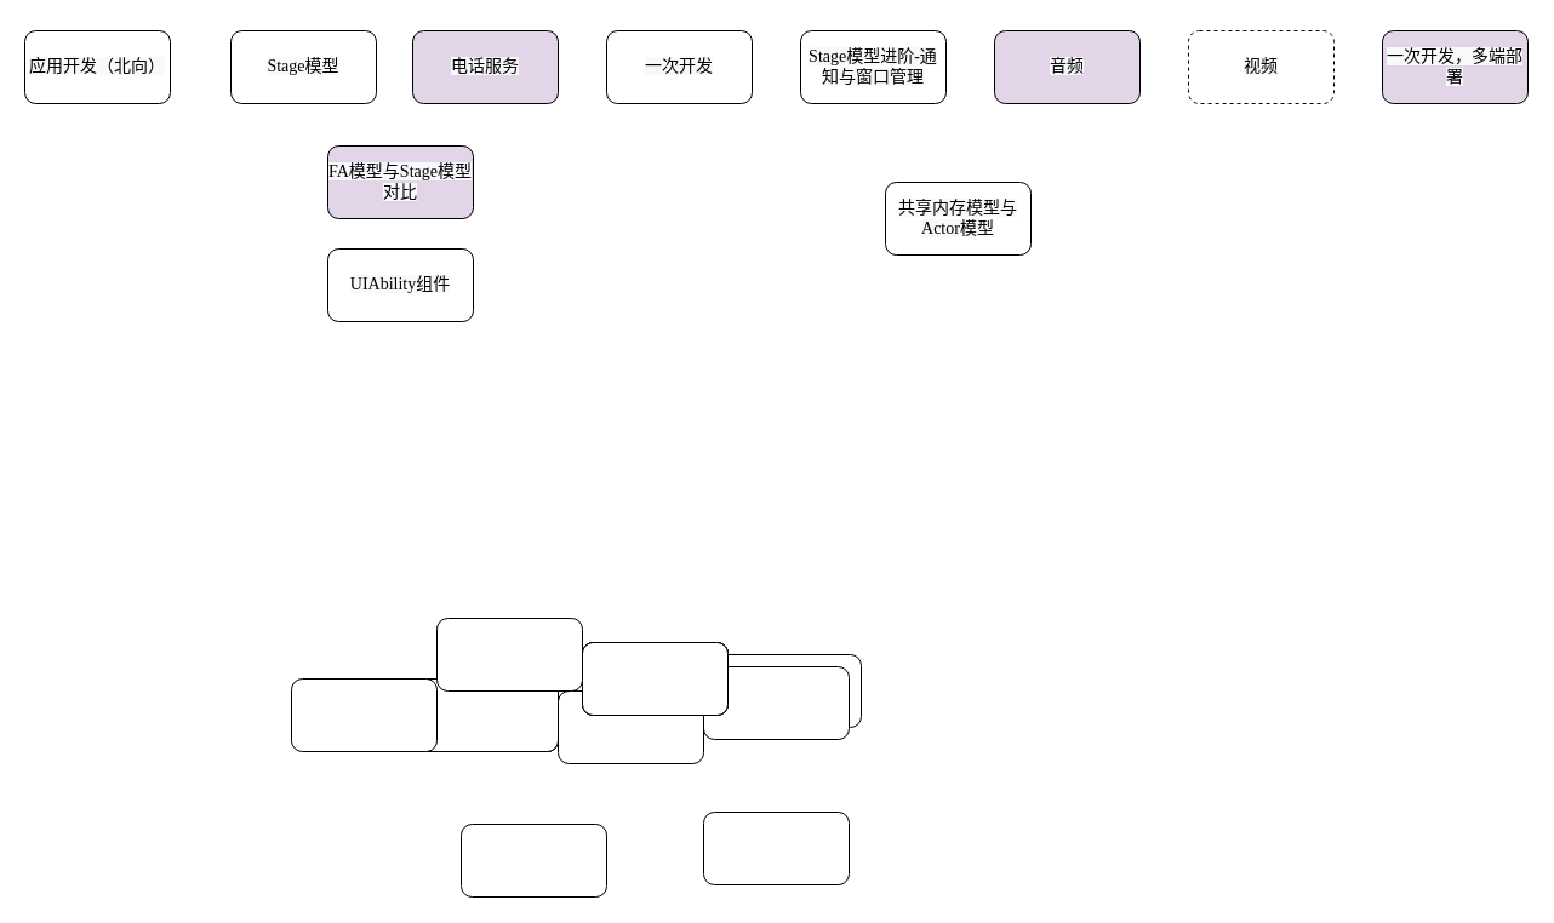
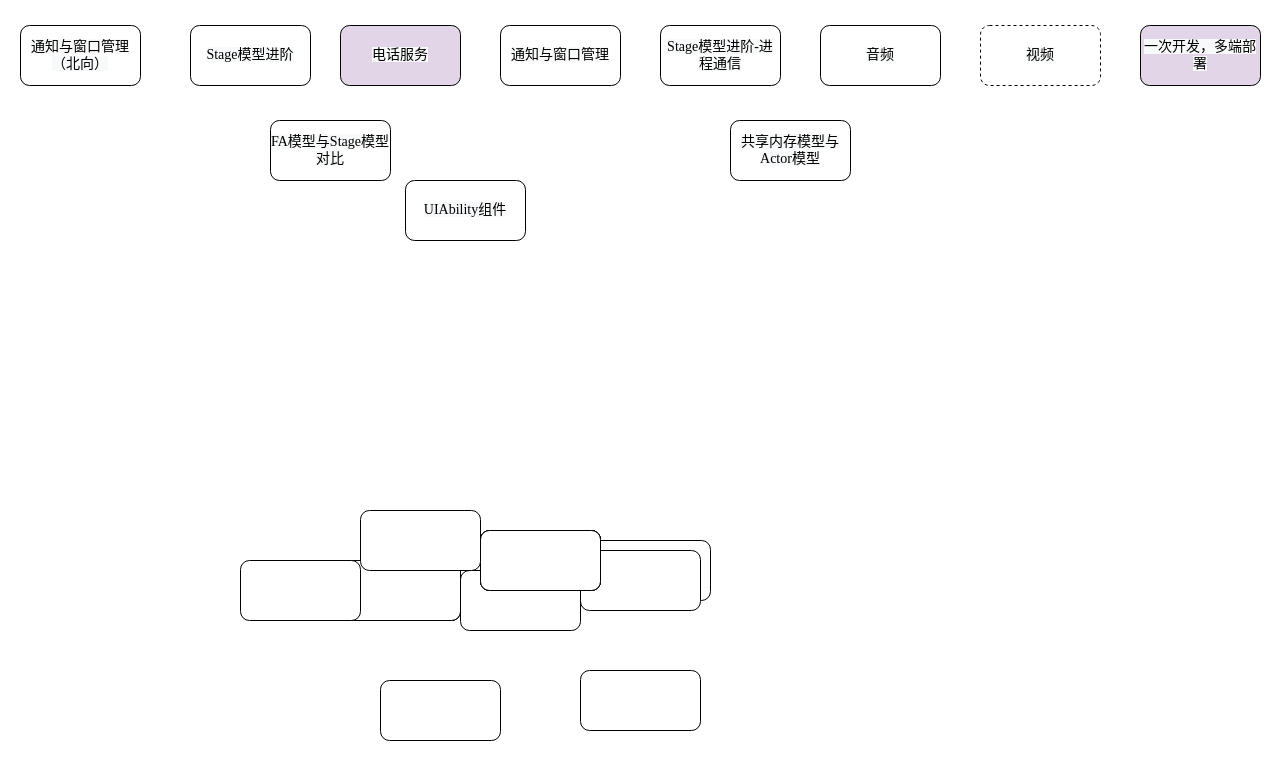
- <mxCell id="5" value="&lt;span style=&quot;font-family: 默认字体; font-size: 14px; background-color: rgb(248, 249, 250);&quot;&gt;应用开发（北向）&lt;/span&gt;" style="rounded=1;whiteSpace=wrap;html=1;" vertex="1" parent="1"><mxGeometry x="20" y="25" width="120" height="60" as="geometry" /></mxCell>
+ <mxCell id="5" value="&lt;span style=&quot;font-family: 默认字体; font-size: 14px; background-color: rgb(248, 249, 250);&quot;&gt;通知与窗口管理（北向）&lt;/span&gt;" style="rounded=1;whiteSpace=wrap;html=1;" vertex="1" parent="1"><mxGeometry x="20" y="25" width="120" height="60" as="geometry" /></mxCell>
- <mxCell id="6" value="&lt;span style=&quot;font-family: 默认字体; font-size: 14px; background-color: rgb(248, 249, 250);&quot;&gt;Stage模型&lt;/span&gt;" style="rounded=1;whiteSpace=wrap;html=1;" vertex="1" parent="1"><mxGeometry x="190" y="25" width="120" height="60" as="geometry" /></mxCell>
+ <mxCell id="6" value="&lt;span style=&quot;font-family: 默认字体; font-size: 14px; background-color: rgb(248, 249, 250);&quot;&gt;Stage模型进阶&lt;/span&gt;" style="rounded=1;whiteSpace=wrap;html=1;" vertex="1" parent="1"><mxGeometry x="190" y="25" width="120" height="60" as="geometry" /></mxCell>
- <mxCell id="14" value="&lt;span style=&quot;font-family: 默认字体; font-size: 14px; background-color: rgb(248, 249, 250);&quot;&gt;一次开发&lt;/span&gt;" style="rounded=1;whiteSpace=wrap;html=1;" vertex="1" parent="1"><mxGeometry x="500" y="25" width="120" height="60" as="geometry" /></mxCell>
+ <mxCell id="14" value="&lt;span style=&quot;font-family: 默认字体; font-size: 14px; background-color: rgb(248, 249, 250);&quot;&gt;通知与窗口管理&lt;/span&gt;" style="rounded=1;whiteSpace=wrap;html=1;" vertex="1" parent="1"><mxGeometry x="500" y="25" width="120" height="60" as="geometry" /></mxCell>
- <mxCell id="29" value="&lt;span style=&quot;font-family: 默认字体; font-size: 14px; background-color: rgb(248, 249, 250);&quot;&gt;Stage模型进阶-通知与窗口管理&lt;/span&gt;" style="rounded=1;whiteSpace=wrap;html=1;" vertex="1" parent="1"><mxGeometry x="660" y="25" width="120" height="60" as="geometry" /></mxCell>
+ <mxCell id="29" value="&lt;span style=&quot;font-family: 默认字体; font-size: 14px; background-color: rgb(248, 249, 250);&quot;&gt;Stage模型进阶-进程通信&lt;/span&gt;" style="rounded=1;whiteSpace=wrap;html=1;" vertex="1" parent="1"><mxGeometry x="660" y="25" width="120" height="60" as="geometry" /></mxCell>
- <mxCell id="24" value="&lt;span style=&quot;font-family: 默认字体; font-size: 14px; background-color: rgb(248, 249, 250);&quot;&gt;音频&lt;/span&gt;" style="rounded=1;whiteSpace=wrap;html=1;fillColor=#e1d5e7;" vertex="1" parent="1"><mxGeometry x="820" y="25" width="120" height="60" as="geometry" /></mxCell>
+ <mxCell id="24" value="&lt;span style=&quot;font-family: 默认字体; font-size: 14px; background-color: rgb(248, 249, 250);&quot;&gt;音频&lt;/span&gt;" style="rounded=1;whiteSpace=wrap;html=1;" vertex="1" parent="1"><mxGeometry x="820" y="25" width="120" height="60" as="geometry" /></mxCell>
- <mxCell id="28" value="&lt;span style=&quot;font-family: 默认字体; font-size: 14px; background-color: rgb(248, 249, 250);&quot;&gt;FA模型与Stage模型对比&lt;/span&gt;" style="rounded=1;whiteSpace=wrap;html=1;fillColor=#e1d5e7;" vertex="1" parent="1"><mxGeometry x="270" y="120" width="120" height="60" as="geometry" /></mxCell>
+ <mxCell id="28" value="&lt;span style=&quot;font-family: 默认字体; font-size: 14px; background-color: rgb(248, 249, 250);&quot;&gt;FA模型与Stage模型对比&lt;/span&gt;" style="rounded=1;whiteSpace=wrap;html=1;" vertex="1" parent="1"><mxGeometry x="270" y="120" width="120" height="60" as="geometry" /></mxCell>
- <mxCell id="20" value="&lt;span style=&quot;font-family: 默认字体; font-size: 14px; background-color: rgb(248, 249, 250);&quot;&gt;共享内存模型与Actor模型&lt;/span&gt;" style="rounded=1;whiteSpace=wrap;html=1;" vertex="1" parent="1"><mxGeometry x="730" y="150" width="120" height="60" as="geometry" /></mxCell>
+ <mxCell id="20" value="&lt;span style=&quot;font-family: 默认字体; font-size: 14px; background-color: rgb(248, 249, 250);&quot;&gt;共享内存模型与Actor模型&lt;/span&gt;" style="rounded=1;whiteSpace=wrap;html=1;" vertex="1" parent="1"><mxGeometry x="730" y="120" width="120" height="60" as="geometry" /></mxCell>
- <mxCell id="22" value="&lt;span style=&quot;font-family: 默认字体; font-size: 14px; background-color: rgb(248, 249, 250);&quot;&gt;UIAbility组件&lt;/span&gt;" style="rounded=1;whiteSpace=wrap;html=1;" vertex="1" parent="1"><mxGeometry x="270" y="205" width="120" height="60" as="geometry" /></mxCell>
+ <mxCell id="22" value="&lt;span style=&quot;font-family: 默认字体; font-size: 14px; background-color: rgb(248, 249, 250);&quot;&gt;UIAbility组件&lt;/span&gt;" style="rounded=1;whiteSpace=wrap;html=1;" vertex="1" parent="1"><mxGeometry x="405" y="180" width="120" height="60" as="geometry" /></mxCell>
